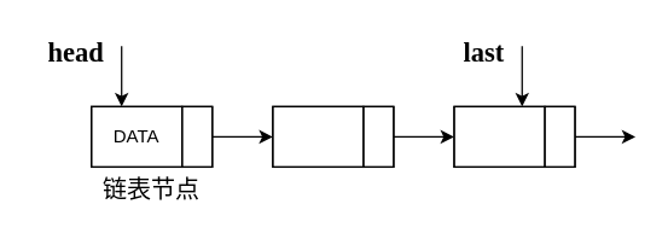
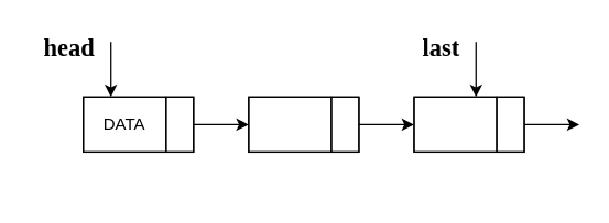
- <mxCell id="6" value="&lt;font style=&quot;font-size: 16px;&quot;&gt;链表节点&lt;/font&gt;" style="text;html=1;strokeColor=none;fillColor=none;align=center;verticalAlign=middle;whiteSpace=wrap;rounded=0;" vertex="1" parent="2"><mxGeometry y="40" width="80" height="30" as="geometry" /></mxCell>
